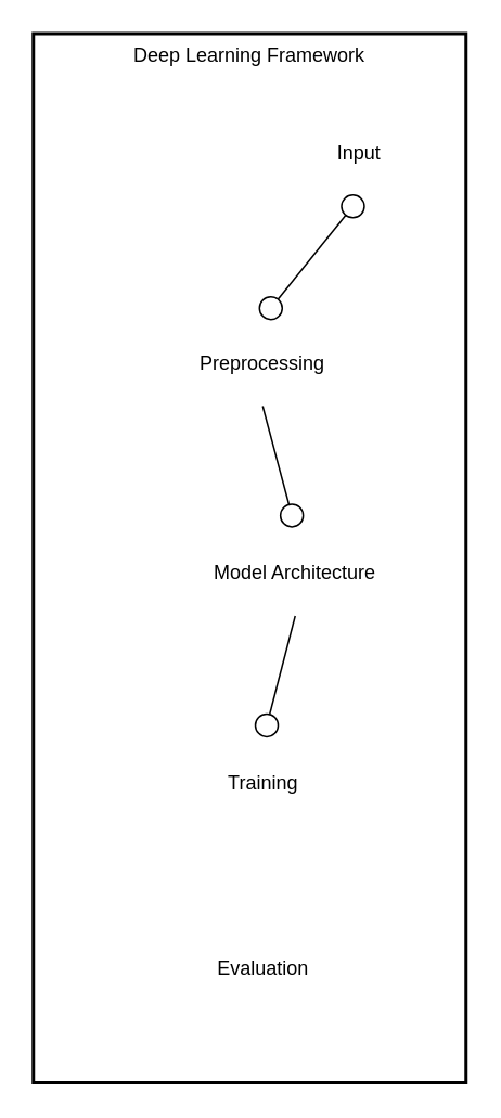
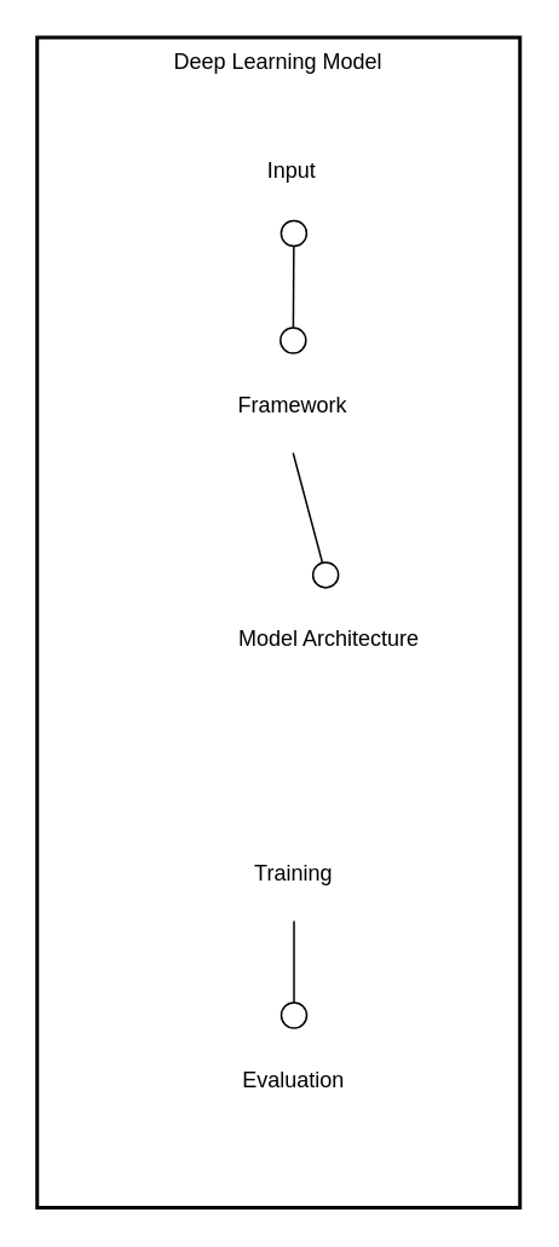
- <mxCell id="2" value="Deep Learning Framework" style="whiteSpace=wrap;strokeWidth=2;verticalAlign=top;" vertex="1" parent="1"><mxGeometry x="20" y="20" width="266" height="645" as="geometry" /></mxCell>
+ <mxCell id="2" value="Deep Learning Model" style="whiteSpace=wrap;strokeWidth=2;verticalAlign=top;" vertex="1" parent="1"><mxGeometry x="20" y="20" width="266" height="645" as="geometry" /></mxCell>
- <mxCell id="3" value="Input" style="fillColor=none;strokeColor=none;" vertex="1" parent="2"><mxGeometry x="152" y="46" width="97" height="54" as="geometry" /></mxCell>
+ <mxCell id="3" value="Input" style="fillColor=none;strokeColor=none;" vertex="1" parent="2"><mxGeometry x="92" y="46" width="97" height="54" as="geometry" /></mxCell>
- <mxCell id="4" value="Preprocessing" style="fillColor=none;strokeColor=none;" vertex="1" parent="2"><mxGeometry x="62" y="175" width="158" height="54" as="geometry" /></mxCell>
+ <mxCell id="4" value="Framework" style="fillColor=none;strokeColor=none;" vertex="1" parent="2"><mxGeometry x="62" y="175" width="158" height="54" as="geometry" /></mxCell>
- <mxCell id="10" value="" style="curved=1;startArrow=none;endArrow=circle;endFill=0;exitX=0.5;exitY=0.99;entryX=0.5;entryY=-0.01;" edge="1" parent="2" source="5" target="6"><mxGeometry relative="1" as="geometry"><Array as="points" /></mxGeometry></mxCell>
+ <mxCell id="11" value="" style="curved=1;startArrow=none;endArrow=circle;endFill=0;exitX=0.5;exitY=0.99;entryX=0.5;entryY=-0.01;" edge="1" parent="2" source="6" target="7"><mxGeometry relative="1" as="geometry"><Array as="points" /></mxGeometry></mxCell>
